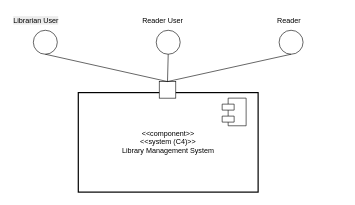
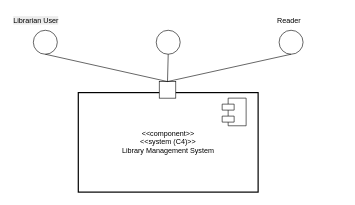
- <mxCell id="16" value="&lt;span style=&quot;text-align: center;&quot;&gt;Reader User&lt;/span&gt;" style="text;whiteSpace=wrap;html=1;" vertex="1" parent="14"><mxGeometry x="10" width="90" height="20" as="geometry" /></mxCell>
